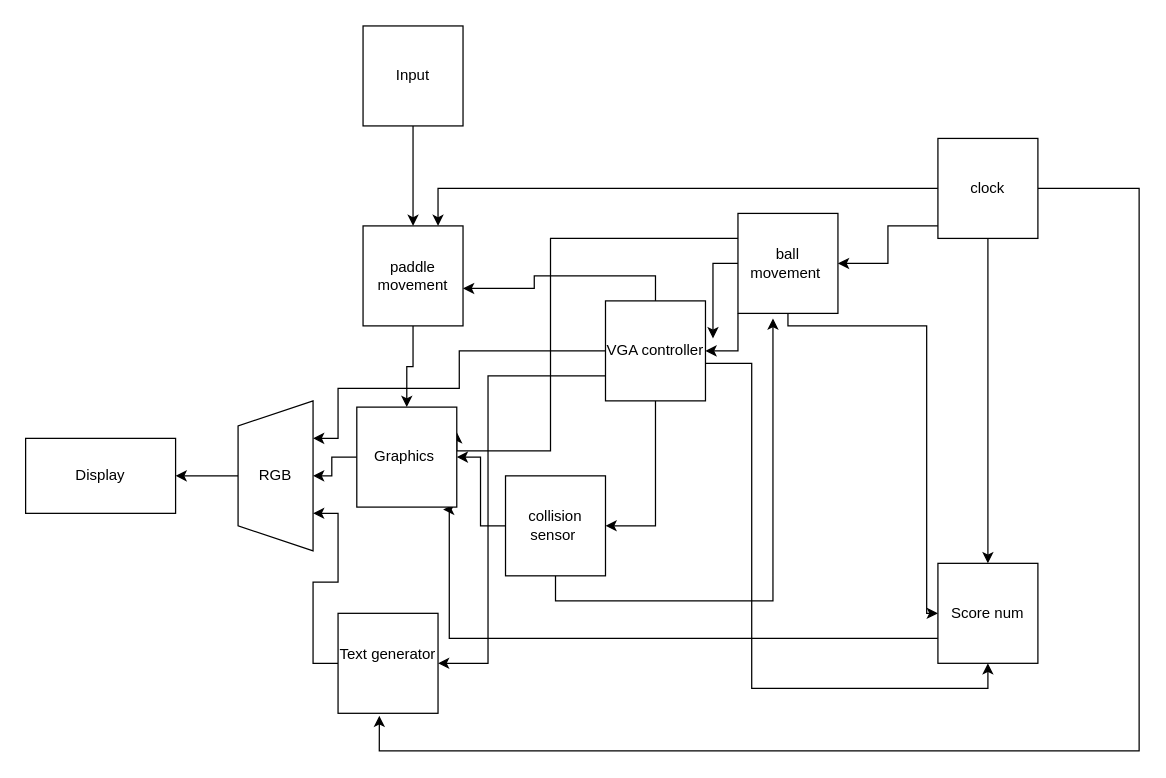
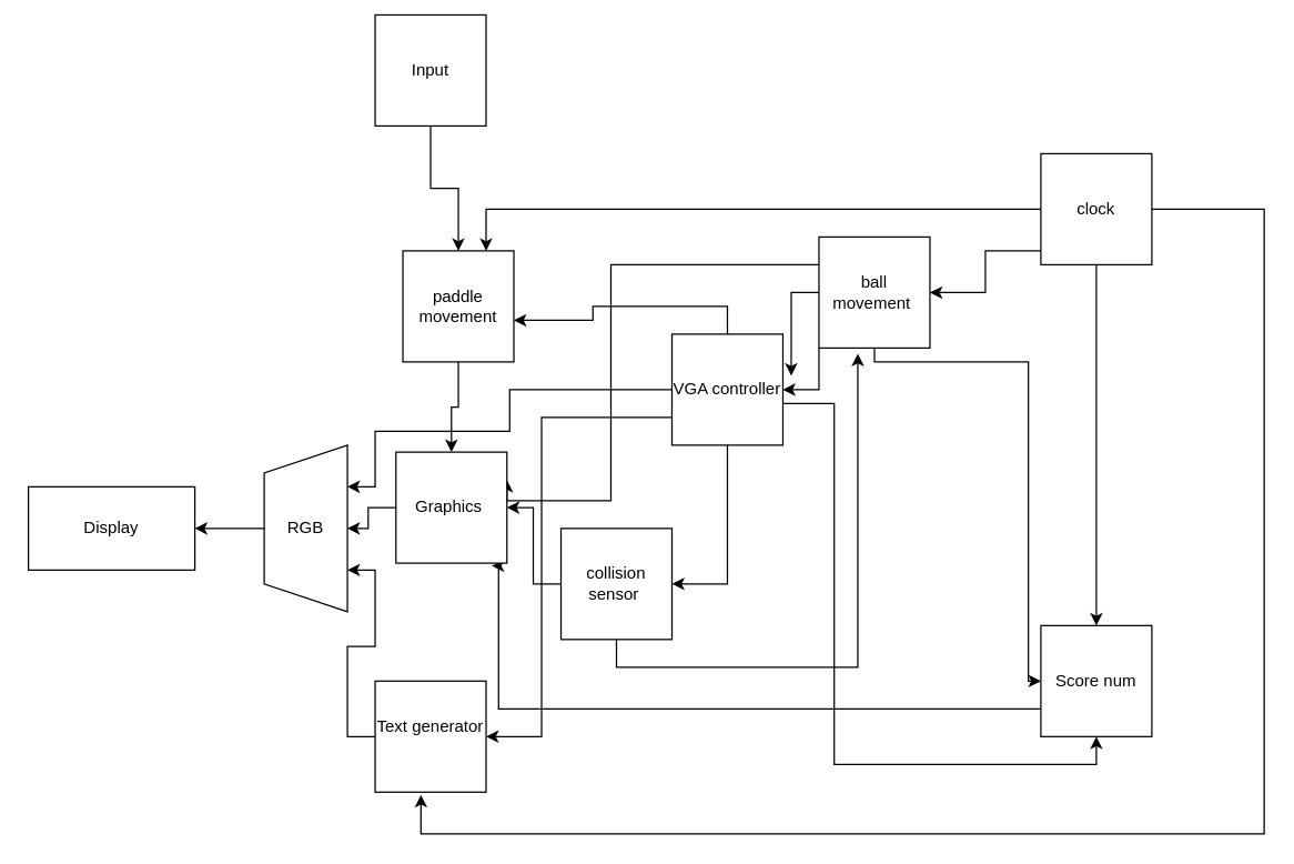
- <mxCell id="8" value="Input" style="whiteSpace=wrap;html=1;aspect=fixed;" vertex="1" parent="1"><mxGeometry x="290" y="20" width="80" height="80" as="geometry" /></mxCell>
+ <mxCell id="8" value="Input" style="whiteSpace=wrap;html=1;aspect=fixed;" vertex="1" parent="1"><mxGeometry x="270" y="10" width="80" height="80" as="geometry" /></mxCell>
